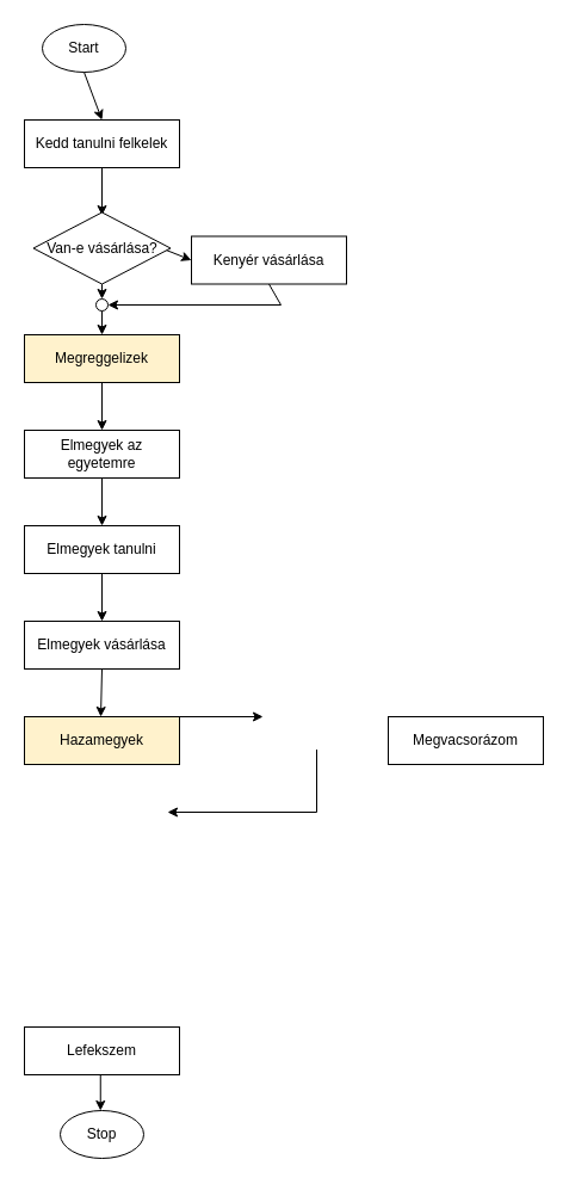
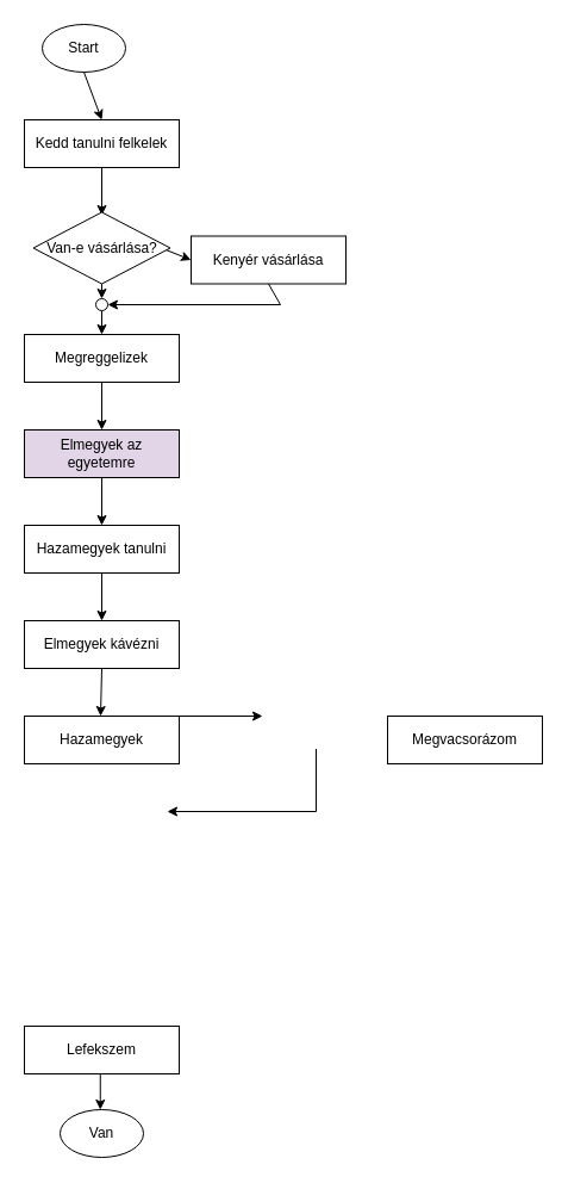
- <mxCell id="13" value="Megreggelizek" style="rounded=0;whiteSpace=wrap;html=1;fillColor=#fff2cc;" vertex="1" parent="1"><mxGeometry x="20" y="280" width="130" height="40" as="geometry" /></mxCell>
+ <mxCell id="13" value="Megreggelizek" style="rounded=0;whiteSpace=wrap;html=1;" vertex="1" parent="1"><mxGeometry x="20" y="280" width="130" height="40" as="geometry" /></mxCell>
- <mxCell id="14" value="Elmegyek az egyetemre" style="rounded=0;whiteSpace=wrap;html=1;" vertex="1" parent="1"><mxGeometry x="20" y="360" width="130" height="40" as="geometry" /></mxCell>
+ <mxCell id="14" value="Elmegyek az egyetemre" style="rounded=0;whiteSpace=wrap;html=1;fillColor=#e1d5e7;" vertex="1" parent="1"><mxGeometry x="20" y="360" width="130" height="40" as="geometry" /></mxCell>
- <mxCell id="15" value="Elmegyek tanulni" style="rounded=0;whiteSpace=wrap;html=1;" vertex="1" parent="1"><mxGeometry x="20" y="440" width="130" height="40" as="geometry" /></mxCell>
+ <mxCell id="15" value="Hazamegyek tanulni" style="rounded=0;whiteSpace=wrap;html=1;" vertex="1" parent="1"><mxGeometry x="20" y="440" width="130" height="40" as="geometry" /></mxCell>
- <mxCell id="16" value="Elmegyek vásárlása" style="rounded=0;whiteSpace=wrap;html=1;" vertex="1" parent="1"><mxGeometry x="20" y="520" width="130" height="40" as="geometry" /></mxCell>
+ <mxCell id="16" value="Elmegyek kávézni" style="rounded=0;whiteSpace=wrap;html=1;" vertex="1" parent="1"><mxGeometry x="20" y="520" width="130" height="40" as="geometry" /></mxCell>
- <mxCell id="17" value="Hazamegyek" style="rounded=0;whiteSpace=wrap;html=1;fillColor=#fff2cc;" vertex="1" parent="1"><mxGeometry x="20" y="600" width="130" height="40" as="geometry" /></mxCell>
+ <mxCell id="17" value="Hazamegyek" style="rounded=0;whiteSpace=wrap;html=1;" vertex="1" parent="1"><mxGeometry x="20" y="600" width="130" height="40" as="geometry" /></mxCell>
- <mxCell id="8" value="Stop" style="ellipse;whiteSpace=wrap;html=1;" vertex="1" parent="1"><mxGeometry x="50" y="930" width="70" height="40" as="geometry" /></mxCell>
+ <mxCell id="8" value="Van" style="ellipse;whiteSpace=wrap;html=1;" vertex="1" parent="1"><mxGeometry x="50" y="930" width="70" height="40" as="geometry" /></mxCell>
